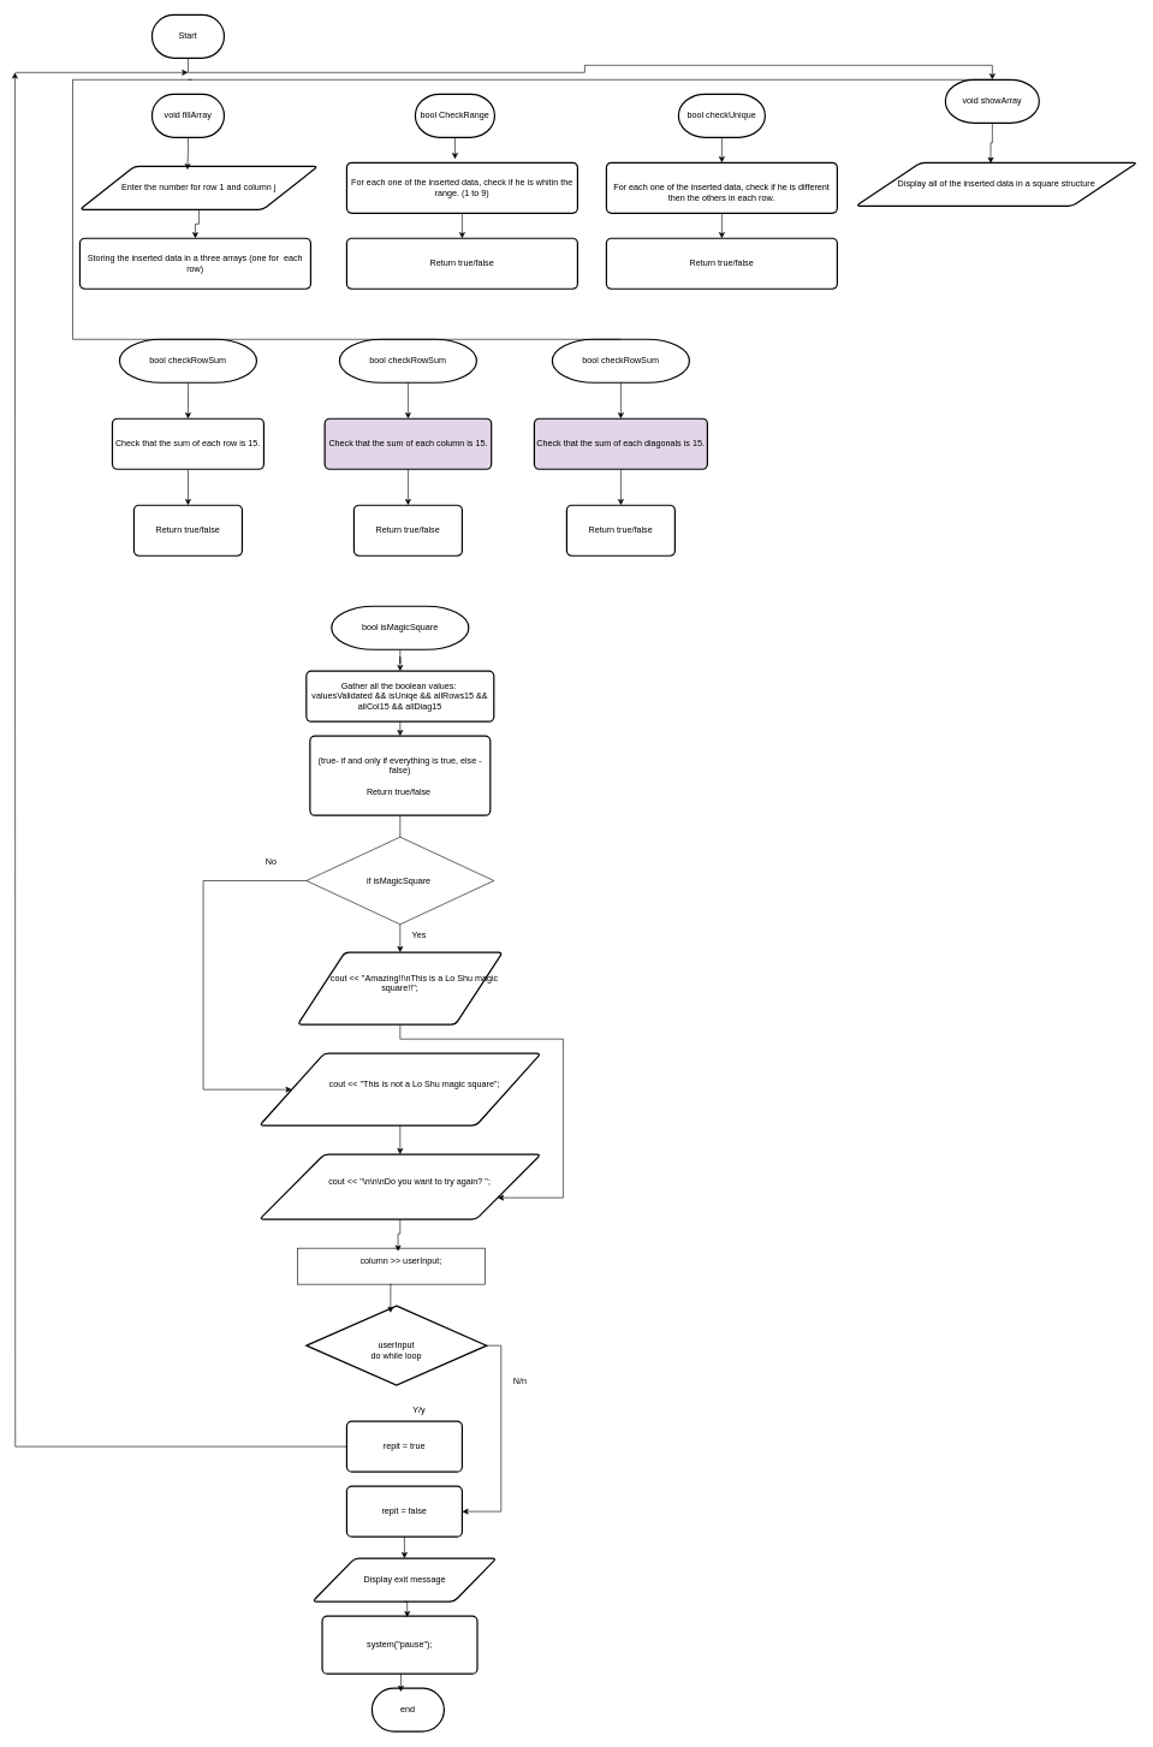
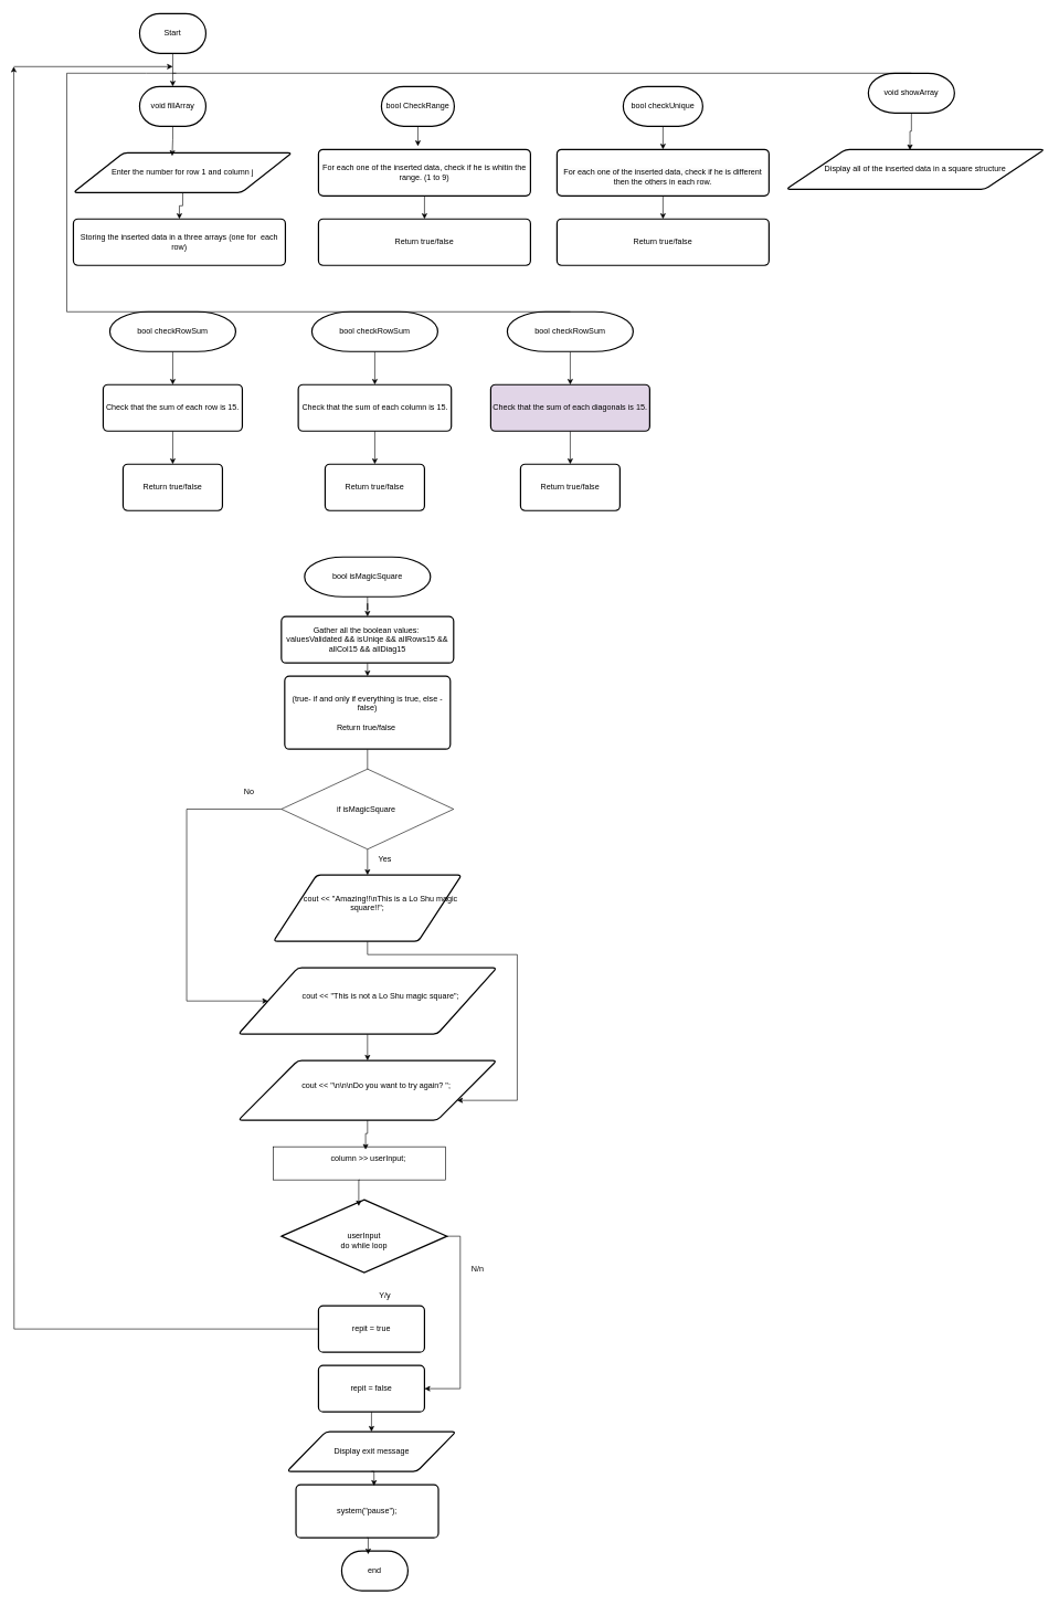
- <mxCell id="39" style="edgeStyle=orthogonalEdgeStyle;rounded=0;orthogonalLoop=1;jettySize=auto;html=1;exitX=0.5;exitY=1;exitDx=0;exitDy=0;exitPerimeter=0;" edge="1" parent="1" source="2" target="9"><mxGeometry relative="1" as="geometry" /></mxCell>
+ <mxCell id="39" style="edgeStyle=orthogonalEdgeStyle;rounded=0;orthogonalLoop=1;jettySize=auto;html=1;exitX=0.5;exitY=1;exitDx=0;exitDy=0;exitPerimeter=0;entryX=0.5;entryY=0;entryDx=0;entryDy=0;entryPerimeter=0;" edge="1" parent="1" source="2" target="8"><mxGeometry relative="1" as="geometry" /></mxCell>
- <mxCell id="29" value="Check that the sum of each column is 15." style="rounded=1;whiteSpace=wrap;html=1;absoluteArcSize=1;arcSize=14;strokeWidth=2;fillColor=#e1d5e7;" vertex="1" parent="1"><mxGeometry x="449.5" y="580" width="231" height="70" as="geometry" /></mxCell>
+ <mxCell id="29" value="Check that the sum of each column is 15." style="rounded=1;whiteSpace=wrap;html=1;absoluteArcSize=1;arcSize=14;strokeWidth=2;" vertex="1" parent="1"><mxGeometry x="449.5" y="580" width="231" height="70" as="geometry" /></mxCell>
